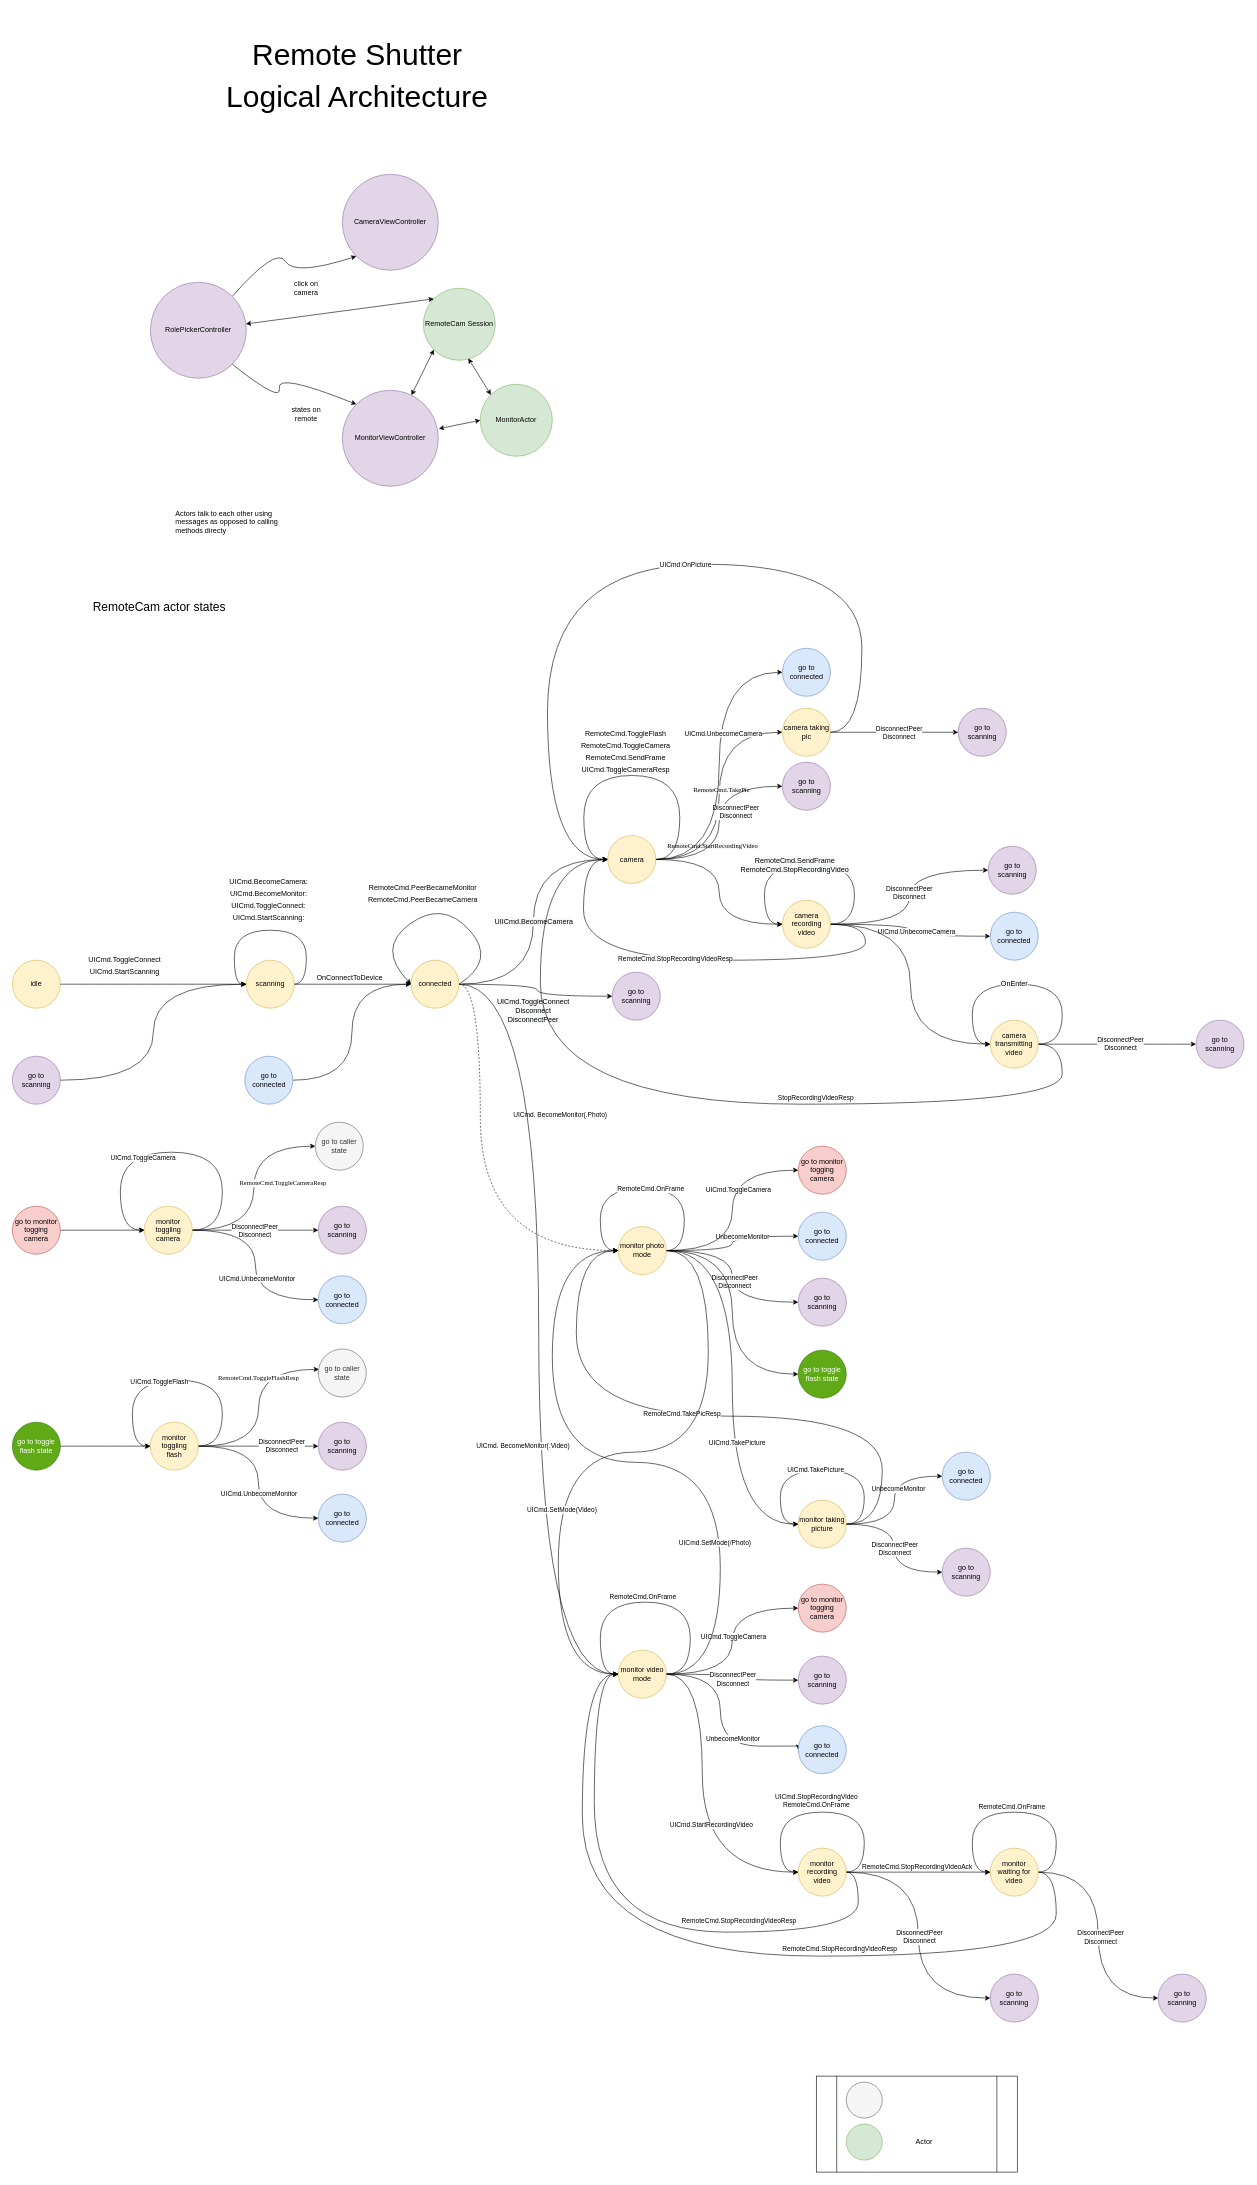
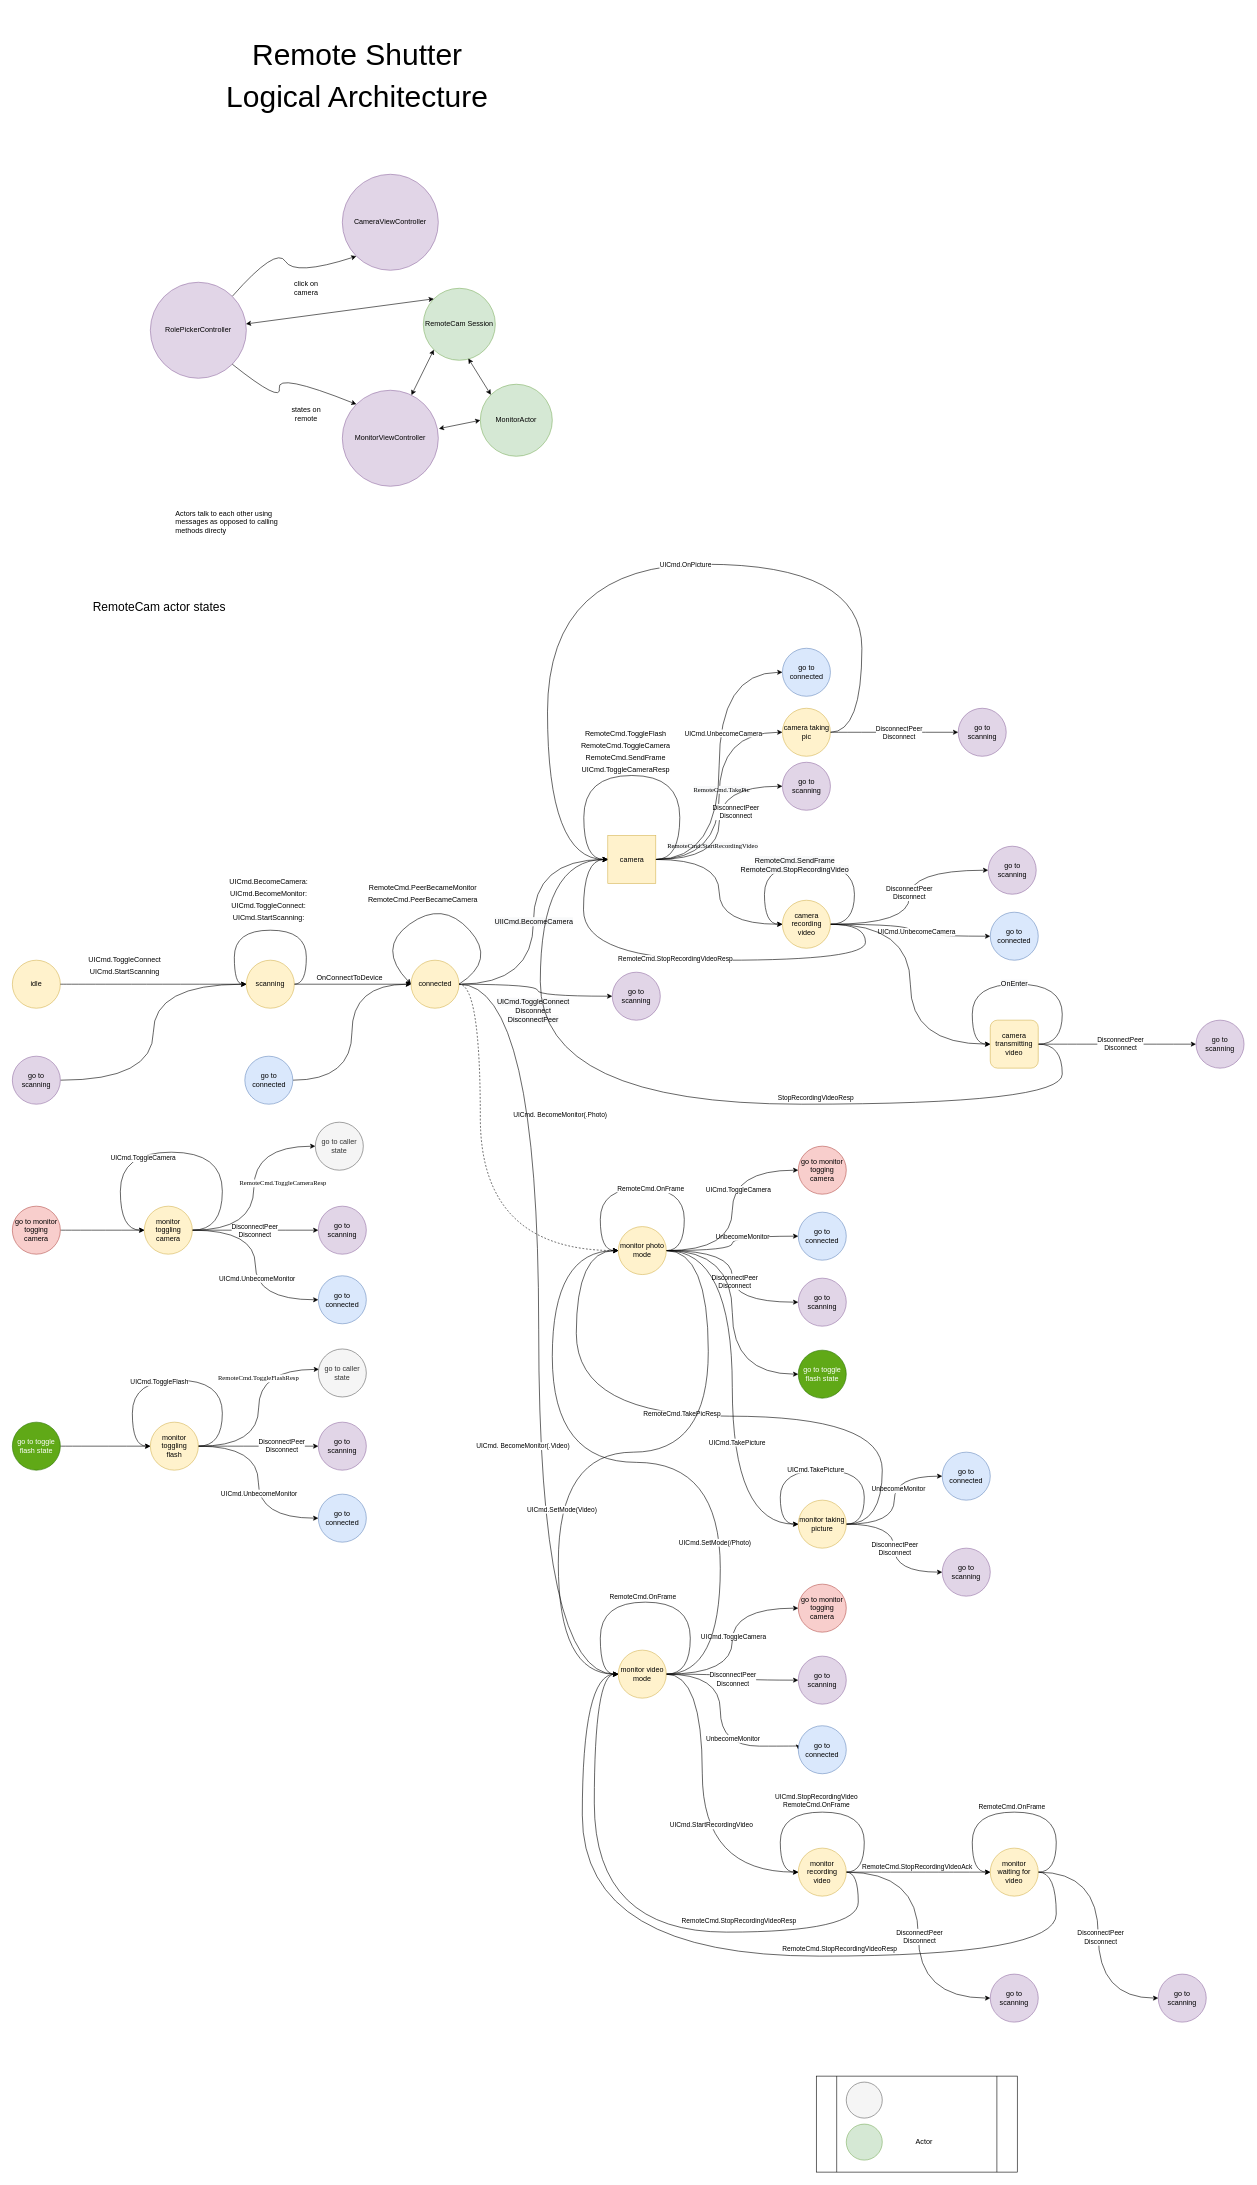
- <mxCell id="38" value="camera" style="ellipse;whiteSpace=wrap;html=1;aspect=fixed;fillColor=#fff2cc;strokeColor=#d6b656;" parent="1" vertex="1"><mxGeometry x="1012.5" y="1392.06" width="80" height="80" as="geometry" /></mxCell>
+ <mxCell id="38" value="camera" style="whiteSpace=wrap;html=1;aspect=fixed;fillColor=#fff2cc;strokeColor=#d6b656;rounded=0;" parent="1" vertex="1"><mxGeometry x="1012.5" y="1392.06" width="80" height="80" as="geometry" /></mxCell>
- <mxCell id="180" value="camera transmitting video" style="ellipse;whiteSpace=wrap;html=1;aspect=fixed;fillColor=#fff2cc;strokeColor=#d6b656;" parent="1" vertex="1"><mxGeometry x="1649.99" y="1699.92" width="80" height="80" as="geometry" /></mxCell>
+ <mxCell id="180" value="camera transmitting video" style="whiteSpace=wrap;html=1;aspect=fixed;fillColor=#fff2cc;strokeColor=#d6b656;rounded=1;" parent="1" vertex="1"><mxGeometry x="1649.99" y="1699.92" width="80" height="80" as="geometry" /></mxCell>
